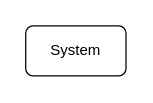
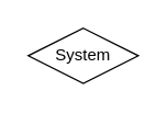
- <mxCell id="2" value="System" style="rounded=1;whiteSpace=wrap;html=1;" parent="1" vertex="1"><mxGeometry x="20" y="20" width="80" height="40" as="geometry" /></mxCell>
+ <mxCell id="2" value="System" style="rhombus;whiteSpace=wrap;html=1;" parent="1" vertex="1"><mxGeometry x="20" y="20" width="80" height="40" as="geometry" /></mxCell>
